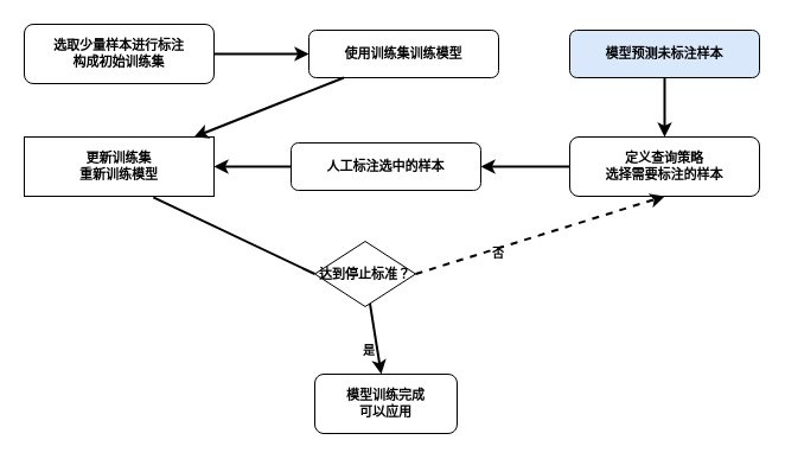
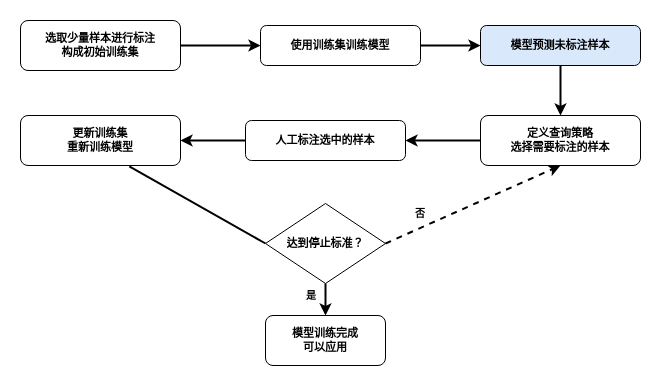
- <mxCell id="11" value="" style="endArrow=classic;html=1;rounded=0;strokeWidth=2;comic=0;labelBackgroundColor=none;fontColor=default;" parent="1" source="3" target="7" edge="1"><mxGeometry width="50" height="50" relative="1" as="geometry"><mxPoint x="380" y="145" as="sourcePoint" /><mxPoint x="430" y="95" as="targetPoint" /></mxGeometry></mxCell>
+ <mxCell id="11" value="" style="endArrow=classic;html=1;rounded=0;strokeWidth=2;comic=0;labelBackgroundColor=none;fontColor=default;" parent="1" source="3" target="4" edge="1"><mxGeometry width="50" height="50" relative="1" as="geometry"><mxPoint x="380" y="145" as="sourcePoint" /><mxPoint x="430" y="95" as="targetPoint" /></mxGeometry></mxCell>
- <mxCell id="7" value="更新训练集&#10;重新训练模型" style="whiteSpace=wrap;html=1;fontSize=11;fontStyle=1;comic=0;labelBackgroundColor=none;rounded=0;" parent="1" vertex="1"><mxGeometry x="20" y="115" width="160" height="50" as="geometry" /></mxCell>
+ <mxCell id="7" value="更新训练集&#10;重新训练模型" style="rounded=1;whiteSpace=wrap;html=1;fontSize=11;fontStyle=1;comic=0;labelBackgroundColor=none;" parent="1" vertex="1"><mxGeometry x="20" y="115" width="160" height="50" as="geometry" /></mxCell>
- <mxCell id="8" value="达到停止标准？" style="rhombus;whiteSpace=wrap;html=1;fontSize=11;fontStyle=1;comic=0;labelBackgroundColor=none;" parent="1" vertex="1"><mxGeometry x="265" y="203" width="85" height="55" as="geometry" /></mxCell>
+ <mxCell id="8" value="达到停止标准？" style="rhombus;whiteSpace=wrap;html=1;fontSize=11;fontStyle=1;comic=0;labelBackgroundColor=none;" parent="1" vertex="1"><mxGeometry x="265" y="203" width="120" height="80" as="geometry" /></mxCell>
